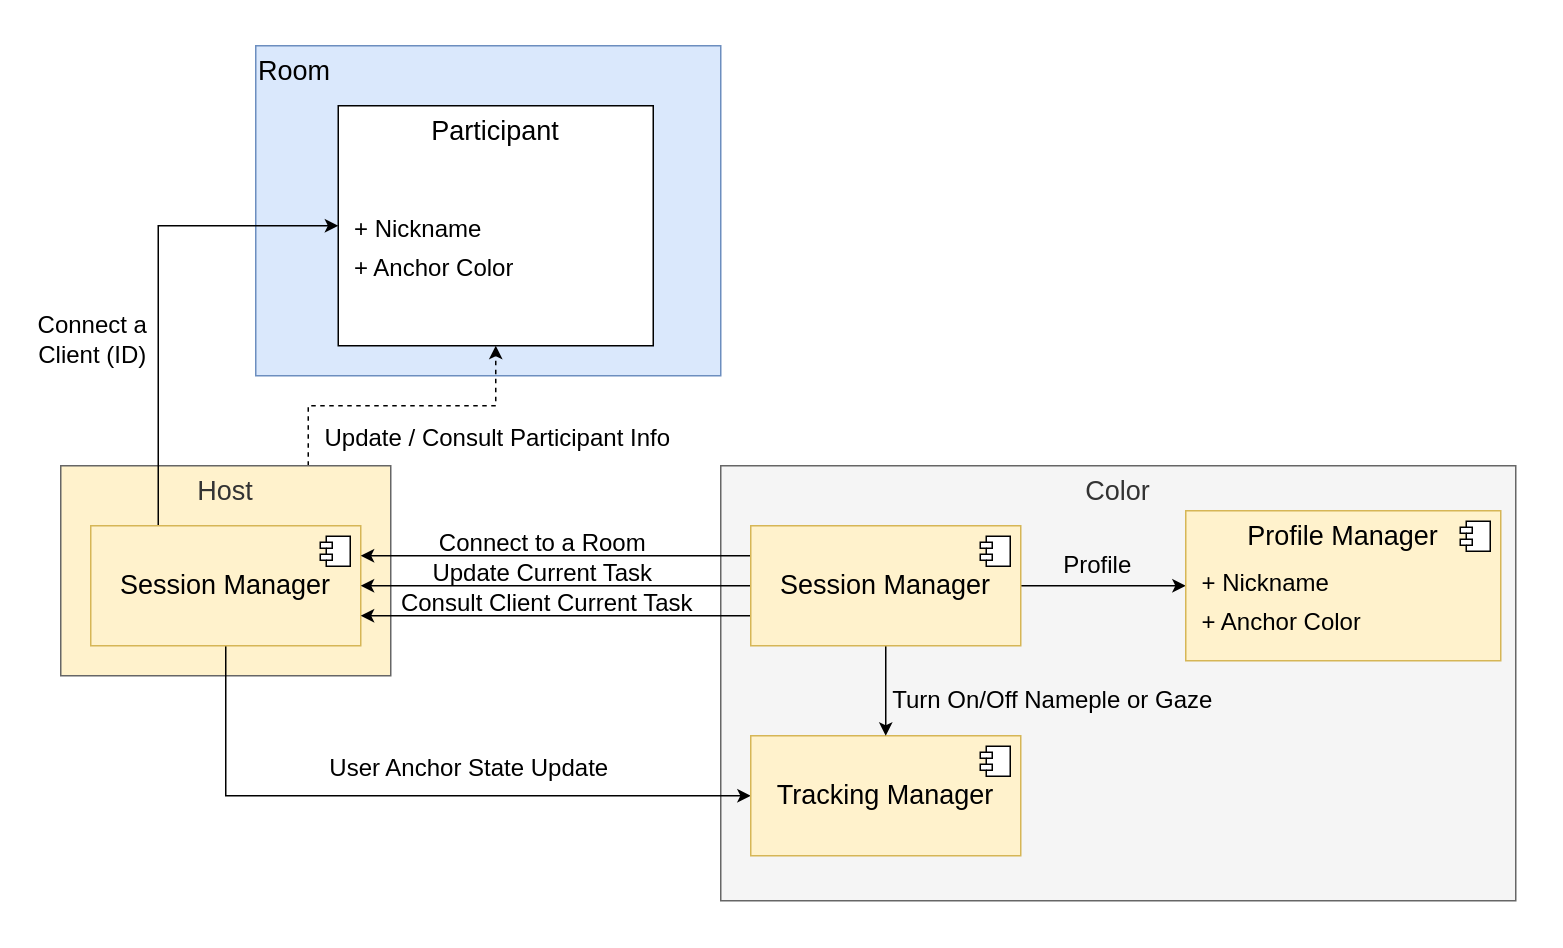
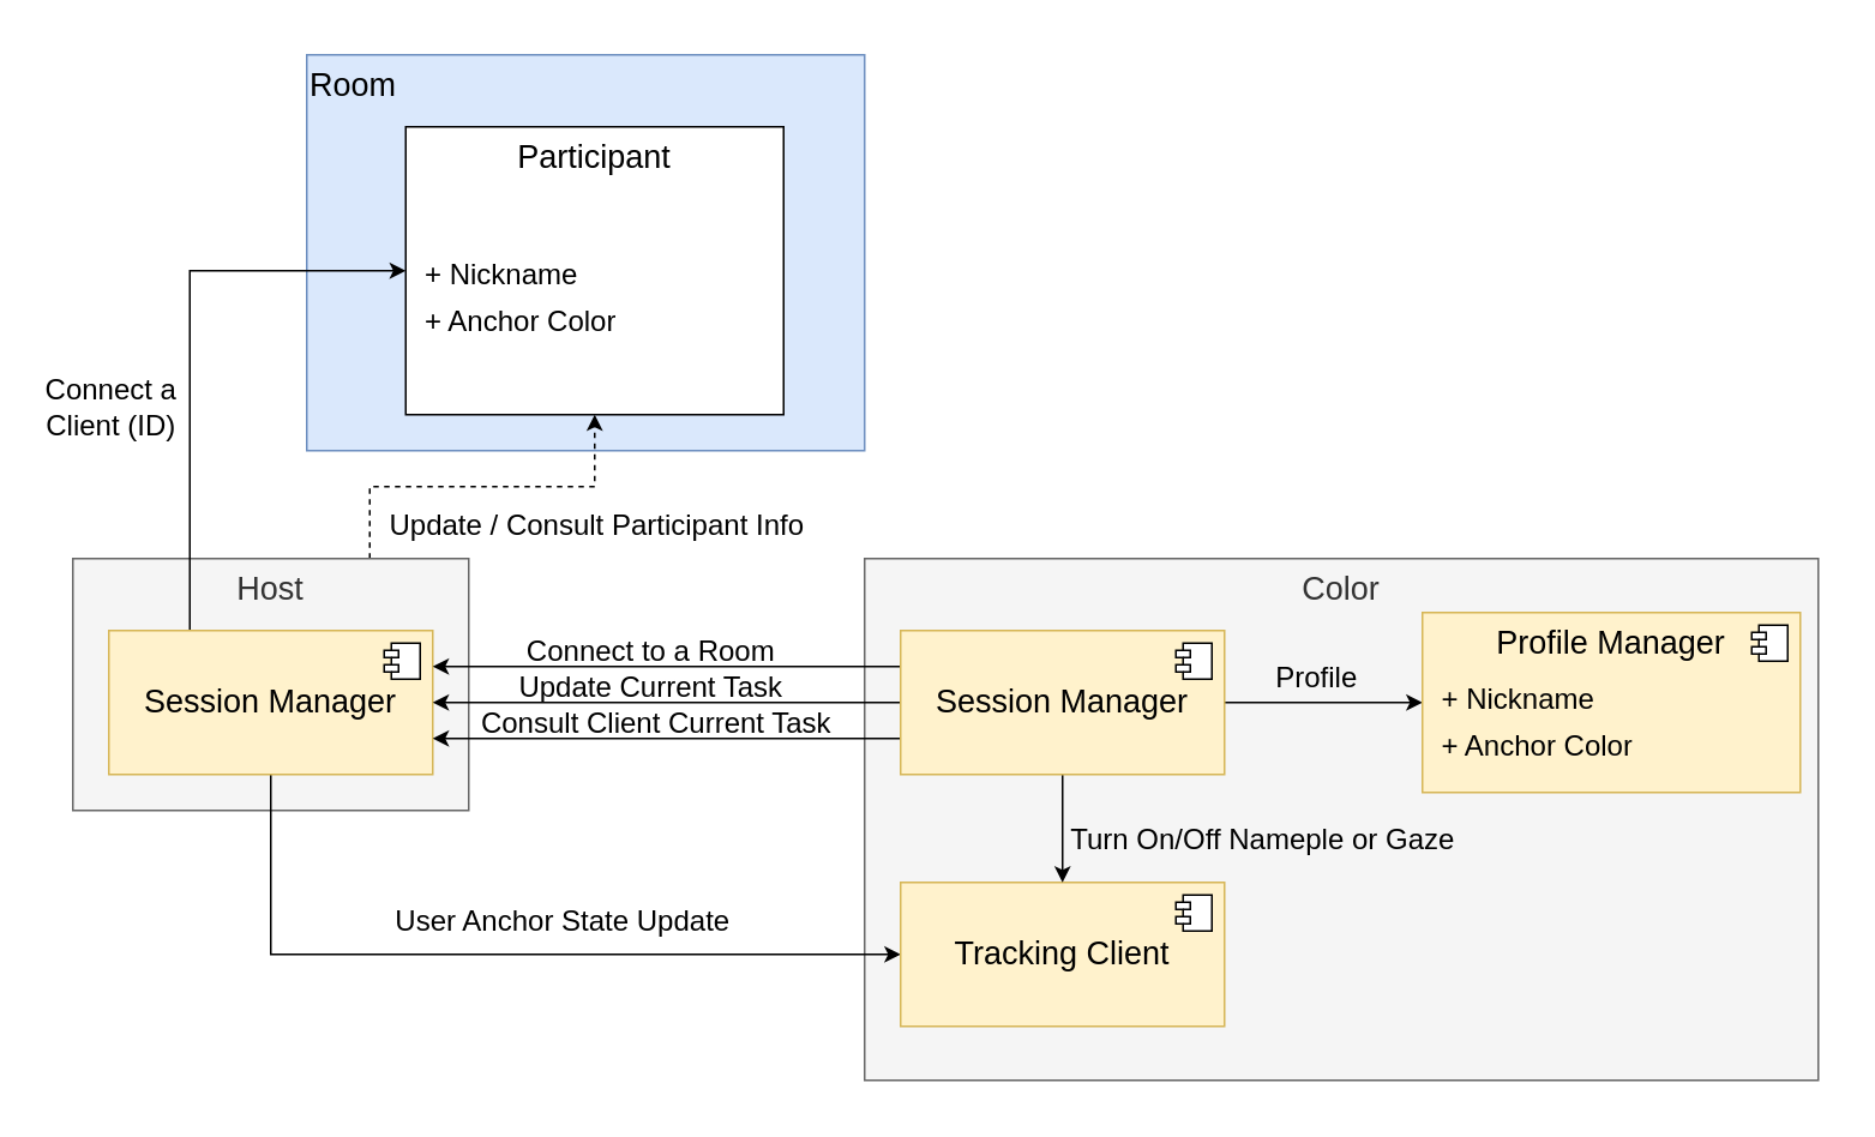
- <mxCell id="11" value="Host" style="rounded=0;whiteSpace=wrap;html=1;verticalAlign=top;fontSize=18;fillColor=#fff2cc;fontColor=#333333;strokeColor=#666666;" vertex="1" parent="1"><mxGeometry x="40" y="310" width="220" height="140" as="geometry" /></mxCell>
+ <mxCell id="11" value="Host" style="rounded=0;whiteSpace=wrap;html=1;verticalAlign=top;fontSize=18;fillColor=#f5f5f5;fontColor=#333333;strokeColor=#666666;" vertex="1" parent="1"><mxGeometry x="40" y="310" width="220" height="140" as="geometry" /></mxCell>
- <mxCell id="18" value="Tracking Manager" style="html=1;dropTarget=0;whiteSpace=wrap;fillColor=#fff2cc;strokeColor=#d6b656;fontSize=18;" vertex="1" parent="1"><mxGeometry x="500" y="490" width="180" height="80" as="geometry" /></mxCell>
+ <mxCell id="18" value="Tracking Client" style="html=1;dropTarget=0;whiteSpace=wrap;fillColor=#fff2cc;strokeColor=#d6b656;fontSize=18;" vertex="1" parent="1"><mxGeometry x="500" y="490" width="180" height="80" as="geometry" /></mxCell>
